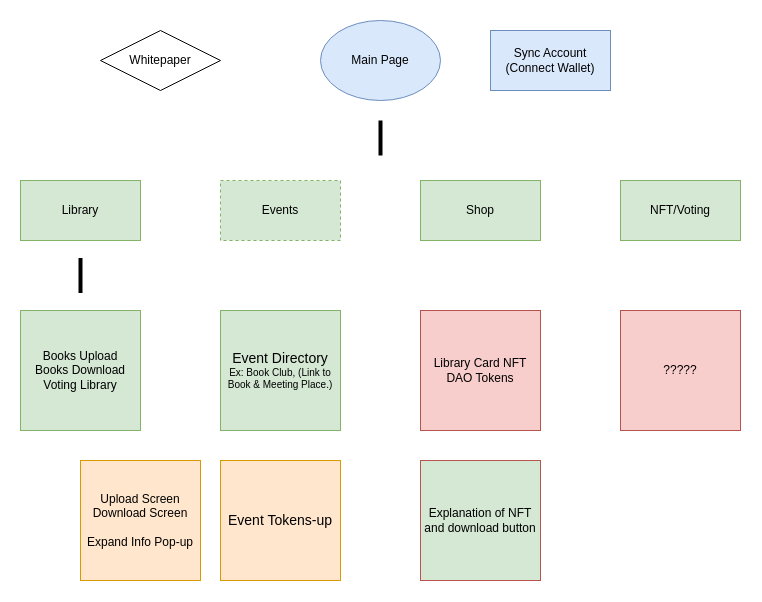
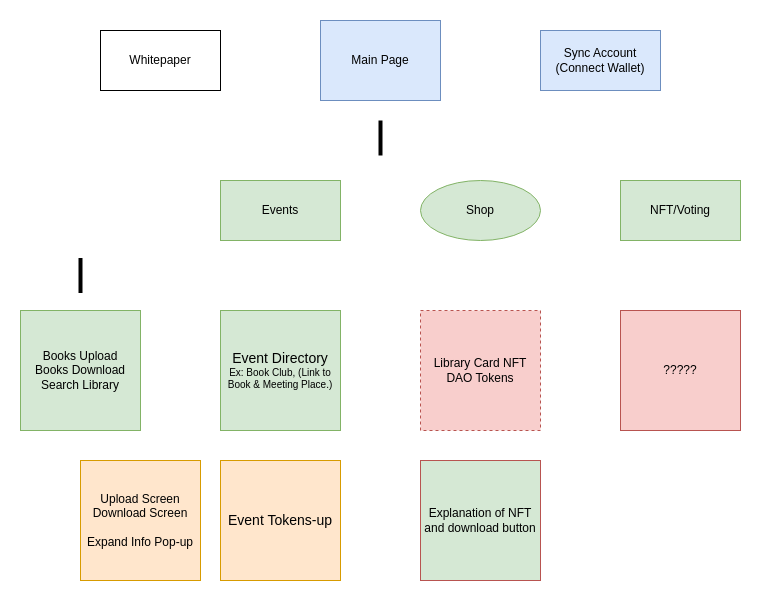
- <mxCell id="15" value="Whitepaper" style="rhombus;whiteSpace=wrap;html=1;" vertex="1" parent="1"><mxGeometry x="100" y="30" width="120" height="60" as="geometry" /></mxCell>
+ <mxCell id="15" value="Whitepaper" style="rounded=0;whiteSpace=wrap;html=1;" vertex="1" parent="1"><mxGeometry x="100" y="30" width="120" height="60" as="geometry" /></mxCell>
- <mxCell id="2" value="Main Page" style="ellipse;whiteSpace=wrap;html=1;fillColor=#dae8fc;strokeColor=#6c8ebf;" vertex="1" parent="1"><mxGeometry x="320" y="20" width="120" height="80" as="geometry" /></mxCell>
+ <mxCell id="2" value="Main Page" style="whiteSpace=wrap;html=1;fillColor=#dae8fc;strokeColor=#6c8ebf;rounded=0;" vertex="1" parent="1"><mxGeometry x="320" y="20" width="120" height="80" as="geometry" /></mxCell>
- <mxCell id="14" value="Sync Account (Connect Wallet)" style="rounded=0;whiteSpace=wrap;html=1;fillColor=#dae8fc;strokeColor=#6c8ebf;" vertex="1" parent="1"><mxGeometry x="490" y="30" width="120" height="60" as="geometry" /></mxCell>
+ <mxCell id="14" value="Sync Account (Connect Wallet)" style="rounded=0;whiteSpace=wrap;html=1;fillColor=#dae8fc;strokeColor=#6c8ebf;" vertex="1" parent="1"><mxGeometry x="540" y="30" width="120" height="60" as="geometry" /></mxCell>
- <mxCell id="3" value="Library" style="rounded=0;whiteSpace=wrap;html=1;fillColor=#d5e8d4;strokeColor=#82b366;" vertex="1" parent="1"><mxGeometry x="20" y="180" width="120" height="60" as="geometry" /></mxCell>
- <mxCell id="5" value="Events" style="rounded=0;whiteSpace=wrap;html=1;fillColor=#d5e8d4;strokeColor=#82b366;dashed=1;" vertex="1" parent="1"><mxGeometry x="220" y="180" width="120" height="60" as="geometry" /></mxCell>
+ <mxCell id="5" value="Events" style="rounded=0;whiteSpace=wrap;html=1;fillColor=#d5e8d4;strokeColor=#82b366;" vertex="1" parent="1"><mxGeometry x="220" y="180" width="120" height="60" as="geometry" /></mxCell>
- <mxCell id="4" value="Shop" style="rounded=0;whiteSpace=wrap;html=1;fillColor=#d5e8d4;strokeColor=#82b366;" vertex="1" parent="1"><mxGeometry x="420" y="180" width="120" height="60" as="geometry" /></mxCell>
+ <mxCell id="4" value="Shop" style="ellipse;whiteSpace=wrap;html=1;fillColor=#d5e8d4;strokeColor=#82b366;" vertex="1" parent="1"><mxGeometry x="420" y="180" width="120" height="60" as="geometry" /></mxCell>
- <mxCell id="9" value="Books Upload&lt;div style=&quot;text-align: justify;&quot;&gt;Books Download&lt;/div&gt;&lt;div style=&quot;&quot;&gt;Voting Library&lt;/div&gt;" style="whiteSpace=wrap;html=1;aspect=fixed;align=center;fillColor=#d5e8d4;strokeColor=#82b366;" vertex="1" parent="1"><mxGeometry x="20" y="310" width="120" height="120" as="geometry" /></mxCell>
+ <mxCell id="9" value="Books Upload&lt;div style=&quot;text-align: justify;&quot;&gt;Books Download&lt;/div&gt;&lt;div style=&quot;&quot;&gt;Search Library&lt;/div&gt;" style="whiteSpace=wrap;html=1;aspect=fixed;align=center;fillColor=#d5e8d4;strokeColor=#82b366;" vertex="1" parent="1"><mxGeometry x="20" y="310" width="120" height="120" as="geometry" /></mxCell>
- <mxCell id="11" value="Library Card NFT&lt;div&gt;DAO Tokens&lt;/div&gt;" style="whiteSpace=wrap;html=1;aspect=fixed;align=center;fillColor=#f8cecc;strokeColor=#b85450;" vertex="1" parent="1"><mxGeometry x="420" y="310" width="120" height="120" as="geometry" /></mxCell>
+ <mxCell id="11" value="Library Card NFT&lt;div&gt;DAO Tokens&lt;/div&gt;" style="whiteSpace=wrap;html=1;aspect=fixed;align=center;fillColor=#f8cecc;strokeColor=#b85450;dashed=1;" vertex="1" parent="1"><mxGeometry x="420" y="310" width="120" height="120" as="geometry" /></mxCell>
